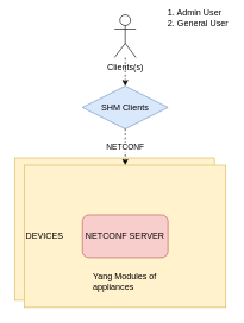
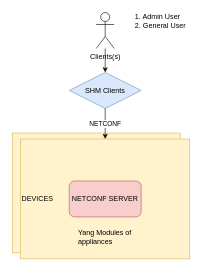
- <mxCell id="10" value="1. Admin User&lt;br&gt;2. General User" style="text;html=1;strokeColor=none;fillColor=none;align=left;verticalAlign=middle;whiteSpace=wrap;rounded=0;" vertex="1" parent="1"><mxGeometry x="233" y="10" width="97" height="30" as="geometry" /></mxCell>
+ <mxCell id="10" value="1. Admin User&lt;br&gt;2. General User" style="text;html=1;strokeColor=none;fillColor=none;align=left;verticalAlign=middle;whiteSpace=wrap;rounded=0;" vertex="1" parent="1"><mxGeometry x="223" y="20" width="97" height="30" as="geometry" /></mxCell>
- <mxCell id="3" value="" style="edgeStyle=orthogonalEdgeStyle;rounded=0;orthogonalLoop=1;jettySize=auto;html=1;dashed=1;" edge="1" parent="1" source="4" target="5"><mxGeometry relative="1" as="geometry" /></mxCell>
+ <mxCell id="3" value="" style="edgeStyle=orthogonalEdgeStyle;rounded=0;orthogonalLoop=1;jettySize=auto;html=1;" edge="1" parent="1" source="4" target="5"><mxGeometry relative="1" as="geometry" /></mxCell>
- <mxCell id="6" value="NETCONF" style="edgeStyle=orthogonalEdgeStyle;rounded=0;orthogonalLoop=1;jettySize=auto;html=1;dashed=1;" edge="1" parent="1" source="5" target="7"><mxGeometry relative="1" as="geometry"><mxPoint x="175" y="270" as="sourcePoint" /></mxGeometry></mxCell>
+ <mxCell id="6" value="NETCONF" style="edgeStyle=orthogonalEdgeStyle;rounded=0;orthogonalLoop=1;jettySize=auto;html=1;" edge="1" parent="1" source="5" target="7"><mxGeometry relative="1" as="geometry"><mxPoint x="175" y="270" as="sourcePoint" /></mxGeometry></mxCell>
